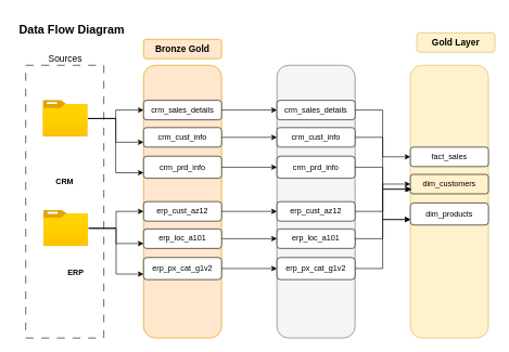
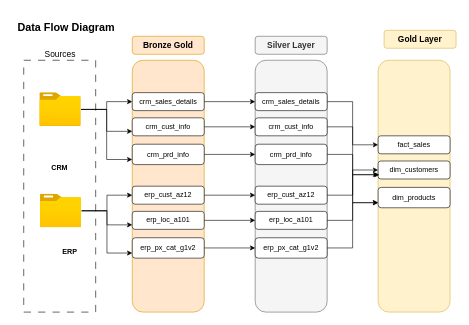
+ <mxCell id="30" value="&lt;b&gt;&lt;font style=&quot;font-size: 14px;&quot;&gt;Silver Layer&lt;/font&gt;&lt;/b&gt;" style="rounded=1;whiteSpace=wrap;html=1;fillColor=#f5f5f5;strokeColor=#666666;fontColor=#333333;" parent="1" vertex="1"><mxGeometry x="425" y="60" width="120" height="30" as="geometry" /></mxCell>
- <mxCell id="45" value="dim_customers" style="rounded=1;whiteSpace=wrap;html=1;fillColor=#fff2cc;" vertex="1" parent="1"><mxGeometry x="630" y="268" width="120" height="30" as="geometry" /></mxCell>
+ <mxCell id="45" value="dim_customers" style="rounded=1;whiteSpace=wrap;html=1;" vertex="1" parent="1"><mxGeometry x="630" y="268" width="120" height="30" as="geometry" /></mxCell>
